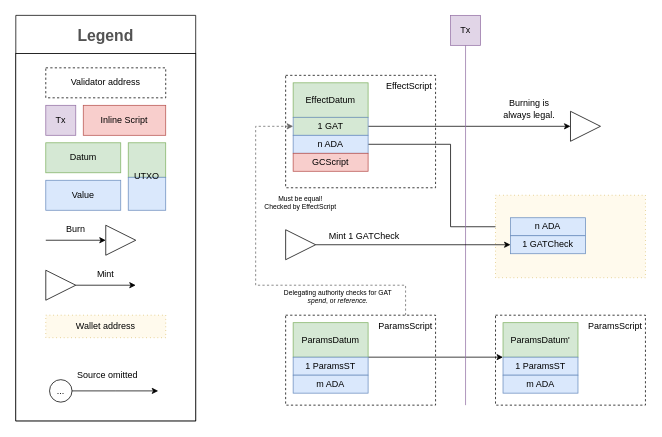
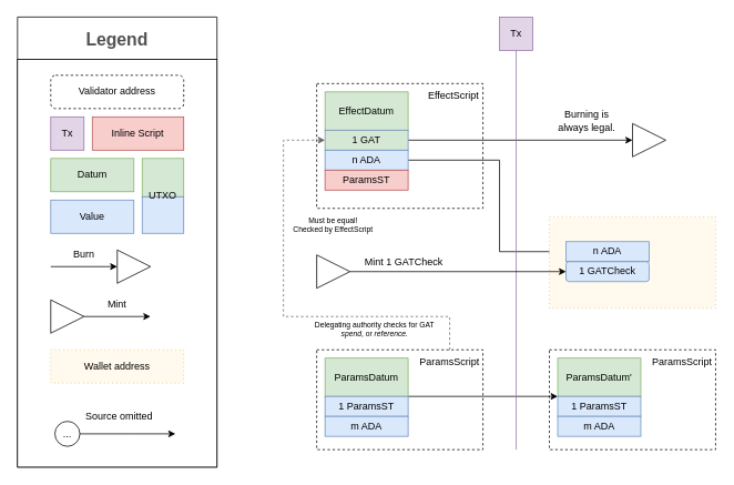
- <mxCell id="5" value="Validator address" style="rounded=0;whiteSpace=wrap;html=1;fontSize=12;fillColor=none;dashed=1;horizontal=1;strokeColor=#000000;gradientColor=none;" vertex="1" parent="3"><mxGeometry x="40" y="19" width="160" height="40" as="geometry" /></mxCell>
+ <mxCell id="5" value="Validator address" style="whiteSpace=wrap;html=1;fontSize=12;fillColor=none;dashed=1;horizontal=1;strokeColor=#000000;gradientColor=none;rounded=1;" vertex="1" parent="3"><mxGeometry x="40" y="19" width="160" height="40" as="geometry" /></mxCell>
- <mxCell id="50" value="GCScript" style="rounded=0;whiteSpace=wrap;html=1;fontSize=12;fillColor=#f8cecc;horizontal=1;strokeColor=#b85450;" vertex="1" parent="1"><mxGeometry x="390" y="204" width="100" height="24" as="geometry" /></mxCell>
+ <mxCell id="50" value="ParamsST" style="rounded=0;whiteSpace=wrap;html=1;fontSize=12;fillColor=#f8cecc;horizontal=1;strokeColor=#b85450;" vertex="1" parent="1"><mxGeometry x="390" y="204" width="100" height="24" as="geometry" /></mxCell>
- <mxCell id="46" value="1 GATCheck" style="rounded=0;whiteSpace=wrap;html=1;fontSize=12;fillColor=#dae8fc;horizontal=1;strokeColor=#6c8ebf;" vertex="1" parent="1"><mxGeometry x="680" y="314" width="100" height="24" as="geometry" /></mxCell>
+ <mxCell id="46" value="1 GATCheck" style="whiteSpace=wrap;html=1;fontSize=12;fillColor=#dae8fc;horizontal=1;strokeColor=#6c8ebf;rounded=1;" vertex="1" parent="1"><mxGeometry x="680" y="314" width="100" height="24" as="geometry" /></mxCell>
- <mxCell id="18" value="Wallet address" style="rounded=0;whiteSpace=wrap;html=1;fontSize=12;fillColor=#FFFAED;dashed=1;horizontal=1;dashPattern=1 4;strokeColor=#d6b656;" vertex="1" parent="3"><mxGeometry x="40" y="349" width="160" height="30" as="geometry" /></mxCell>
+ <mxCell id="18" value="Wallet address" style="rounded=0;whiteSpace=wrap;html=1;fontSize=12;fillColor=#FFFAED;dashed=1;horizontal=1;dashPattern=1 4;strokeColor=#d6b656;" vertex="1" parent="3"><mxGeometry x="40" y="349" width="160" height="40" as="geometry" /></mxCell>
